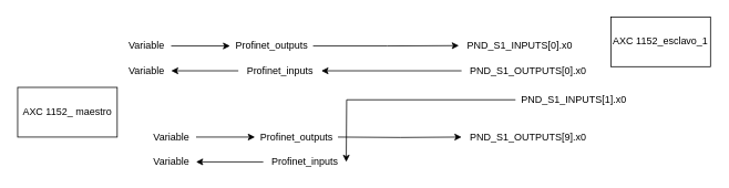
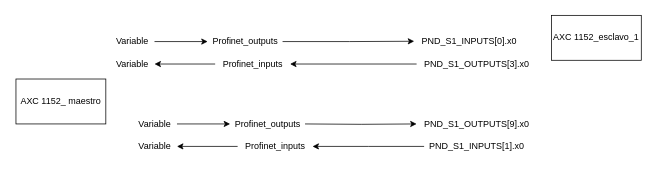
- <mxCell id="13" value="PND_S1_OUTPUTS[0].x0" style="text;html=1;align=center;verticalAlign=middle;resizable=0;points=[];autosize=1;strokeColor=none;fillColor=none;" vertex="1" parent="1"><mxGeometry x="555" y="75" width="160" height="20" as="geometry" /></mxCell>
+ <mxCell id="13" value="PND_S1_OUTPUTS[3].x0" style="text;html=1;align=center;verticalAlign=middle;resizable=0;points=[];autosize=1;strokeColor=none;fillColor=none;" vertex="1" parent="1"><mxGeometry x="555" y="75" width="160" height="20" as="geometry" /></mxCell>
- <mxCell id="8" value="PND_S1_INPUTS[1].x0" style="text;html=1;align=center;verticalAlign=middle;resizable=0;points=[];autosize=1;strokeColor=none;fillColor=none;" vertex="1" parent="1"><mxGeometry x="620" y="110" width="140" height="20" as="geometry" /></mxCell>
+ <mxCell id="8" value="PND_S1_INPUTS[1].x0" style="text;html=1;align=center;verticalAlign=middle;resizable=0;points=[];autosize=1;strokeColor=none;fillColor=none;" vertex="1" parent="1"><mxGeometry x="565" y="185" width="140" height="20" as="geometry" /></mxCell>
